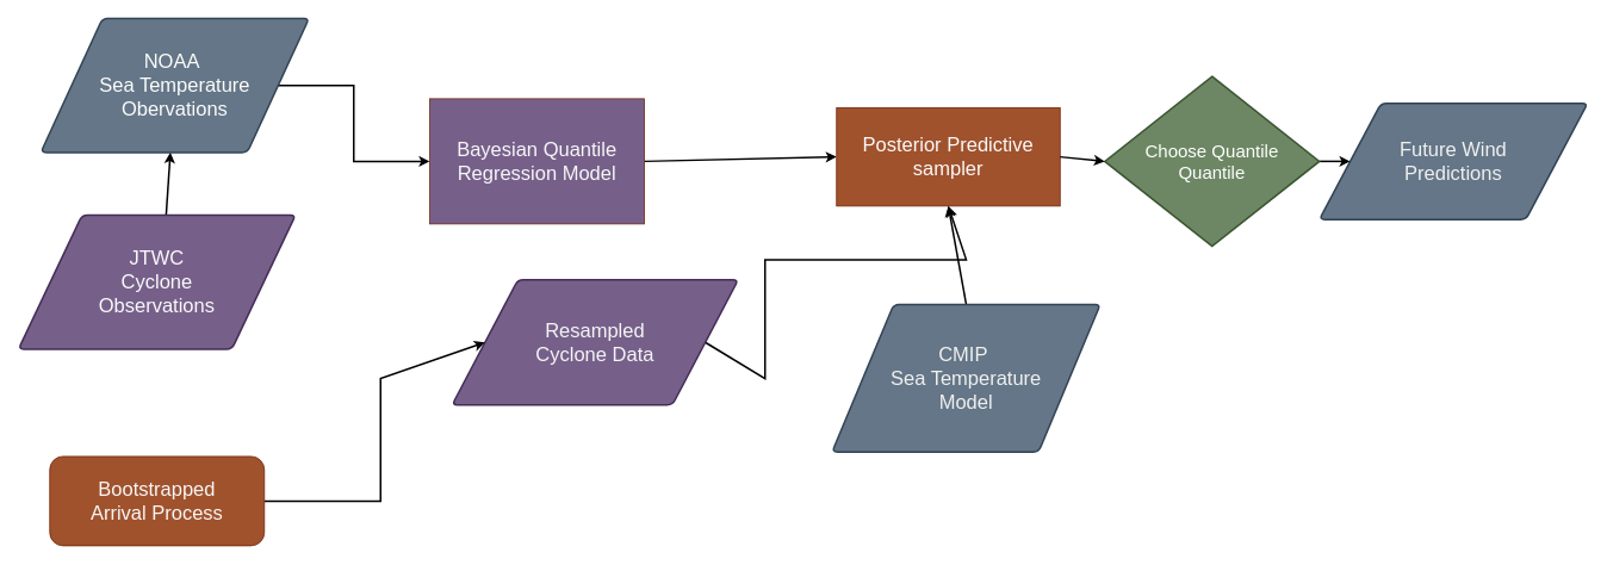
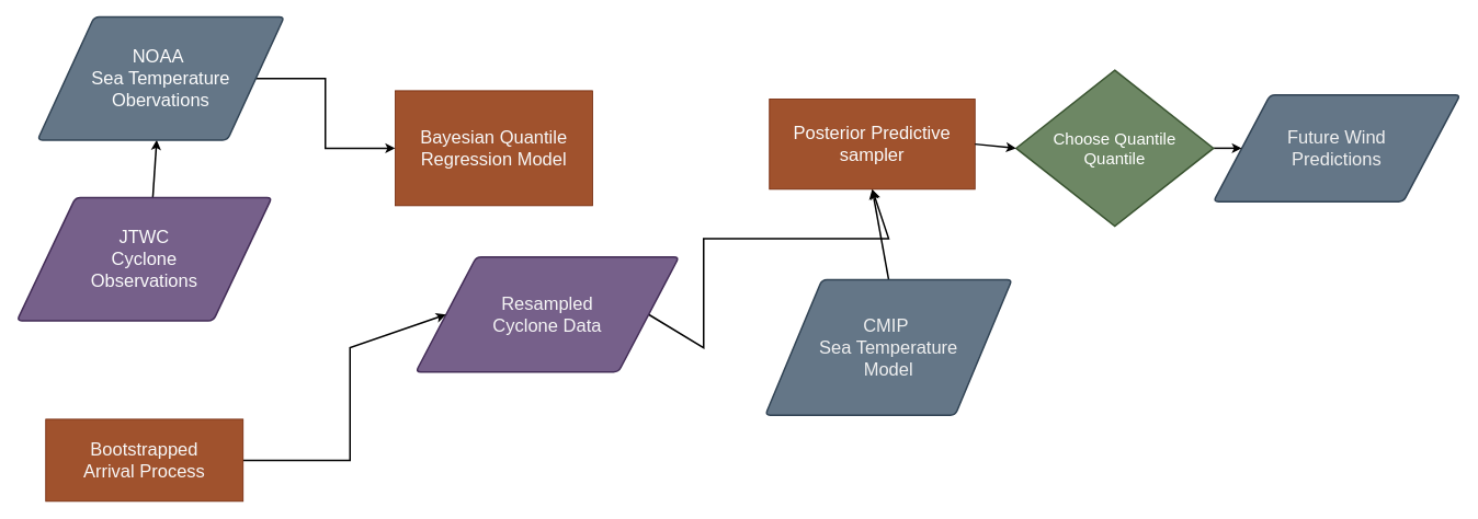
- <mxCell id="8" style="edgeStyle=none;rounded=0;orthogonalLoop=1;jettySize=auto;html=1;exitX=1;exitY=0.5;exitDx=0;exitDy=0;entryX=0;entryY=0.5;entryDx=0;entryDy=0;strokeWidth=2;" parent="1" source="9" target="12" edge="1"><mxGeometry relative="1" as="geometry" /></mxCell>
- <mxCell id="9" value="&lt;font color=&quot;#f7f7f7&quot; style=&quot;font-size: 22px;&quot;&gt;Bayesian Quantile&lt;br&gt;Regression Model&lt;/font&gt;" style="rounded=0;whiteSpace=wrap;html=1;fillColor=#76608a;fontColor=#ffffff;strokeColor=#6D1F00;" parent="1" vertex="1"><mxGeometry x="480" y="110" width="240" height="140" as="geometry" /></mxCell>
+ <mxCell id="9" value="&lt;font color=&quot;#f7f7f7&quot; style=&quot;font-size: 22px;&quot;&gt;Bayesian Quantile&lt;br&gt;Regression Model&lt;/font&gt;" style="rounded=0;whiteSpace=wrap;html=1;fillColor=#a0522d;fontColor=#ffffff;strokeColor=#6D1F00;" parent="1" vertex="1"><mxGeometry x="480" y="110" width="240" height="140" as="geometry" /></mxCell>
- <mxCell id="18" value="&lt;font color=&quot;#f7f7f7&quot;&gt;&lt;span style=&quot;font-size: 22px;&quot;&gt;Bootstrapped&lt;br&gt;Arrival Process&lt;br&gt;&lt;/span&gt;&lt;/font&gt;" style="whiteSpace=wrap;html=1;fillColor=#a0522d;fontColor=#ffffff;strokeColor=#6D1F00;rounded=1;" parent="1" vertex="1"><mxGeometry x="55" y="510" width="240" height="100" as="geometry" /></mxCell>
+ <mxCell id="18" value="&lt;font color=&quot;#f7f7f7&quot;&gt;&lt;span style=&quot;font-size: 22px;&quot;&gt;Bootstrapped&lt;br&gt;Arrival Process&lt;br&gt;&lt;/span&gt;&lt;/font&gt;" style="rounded=0;whiteSpace=wrap;html=1;fillColor=#a0522d;fontColor=#ffffff;strokeColor=#6D1F00;" parent="1" vertex="1"><mxGeometry x="55" y="510" width="240" height="100" as="geometry" /></mxCell>
